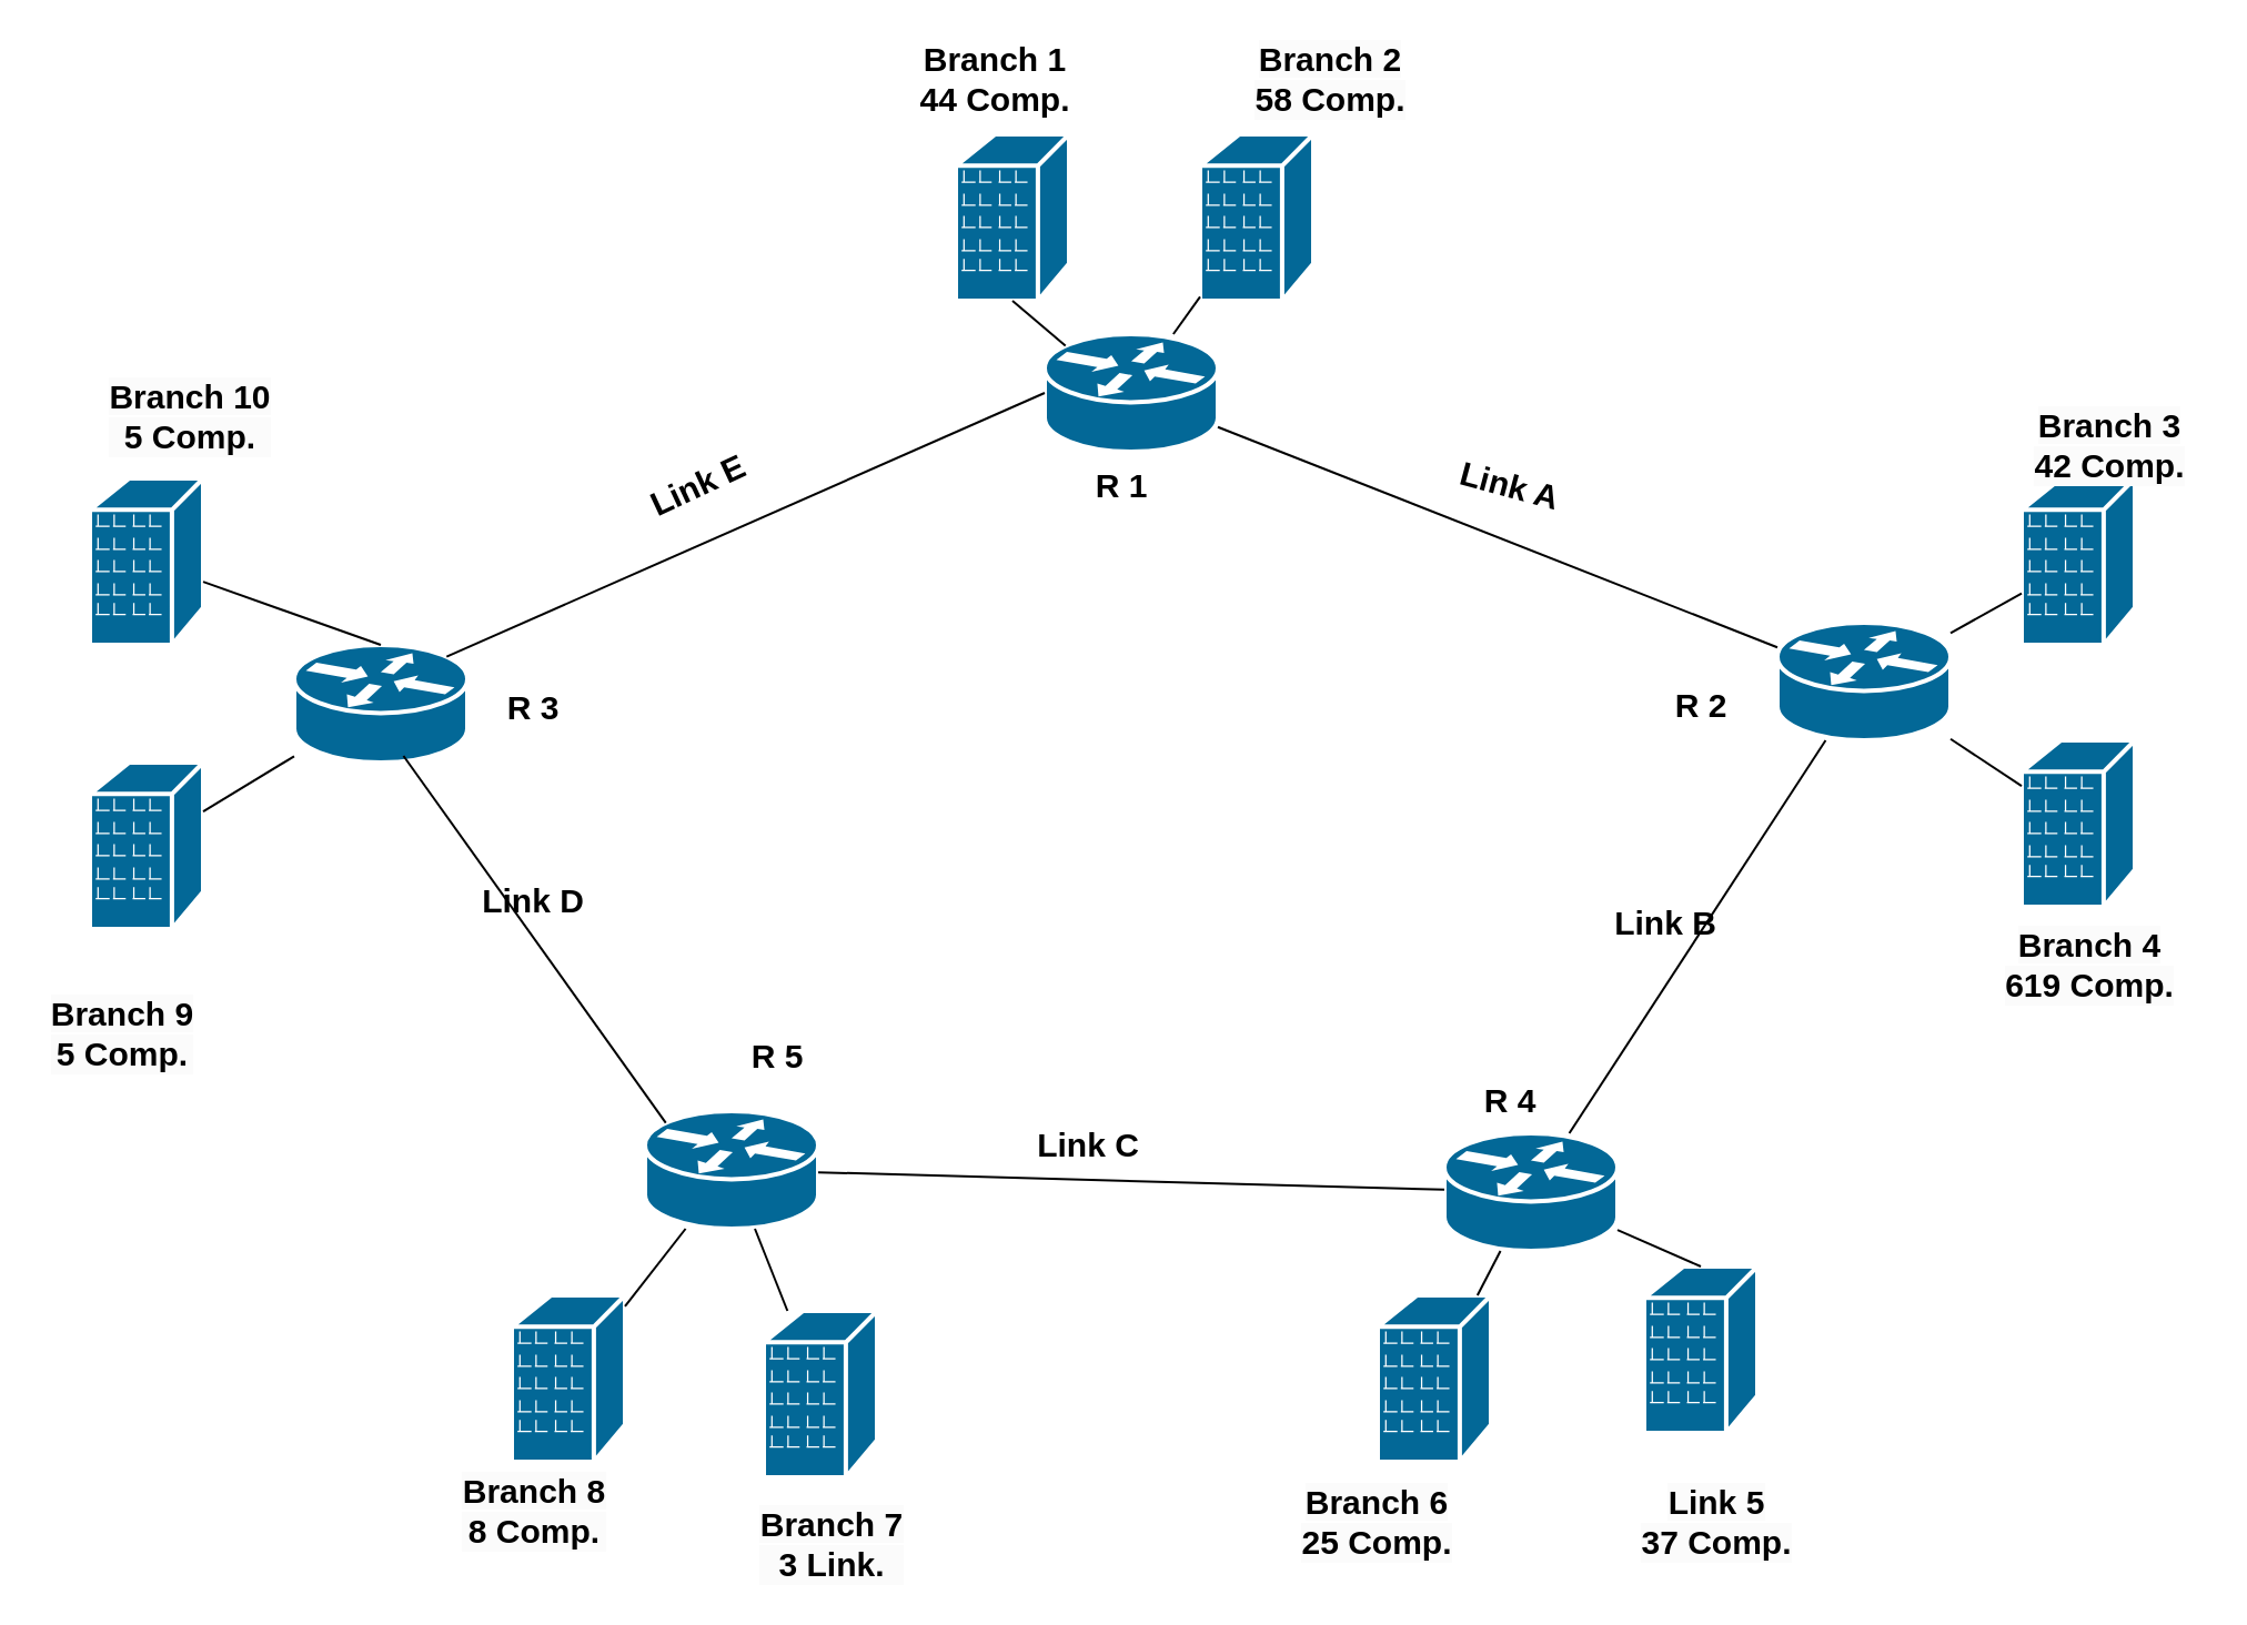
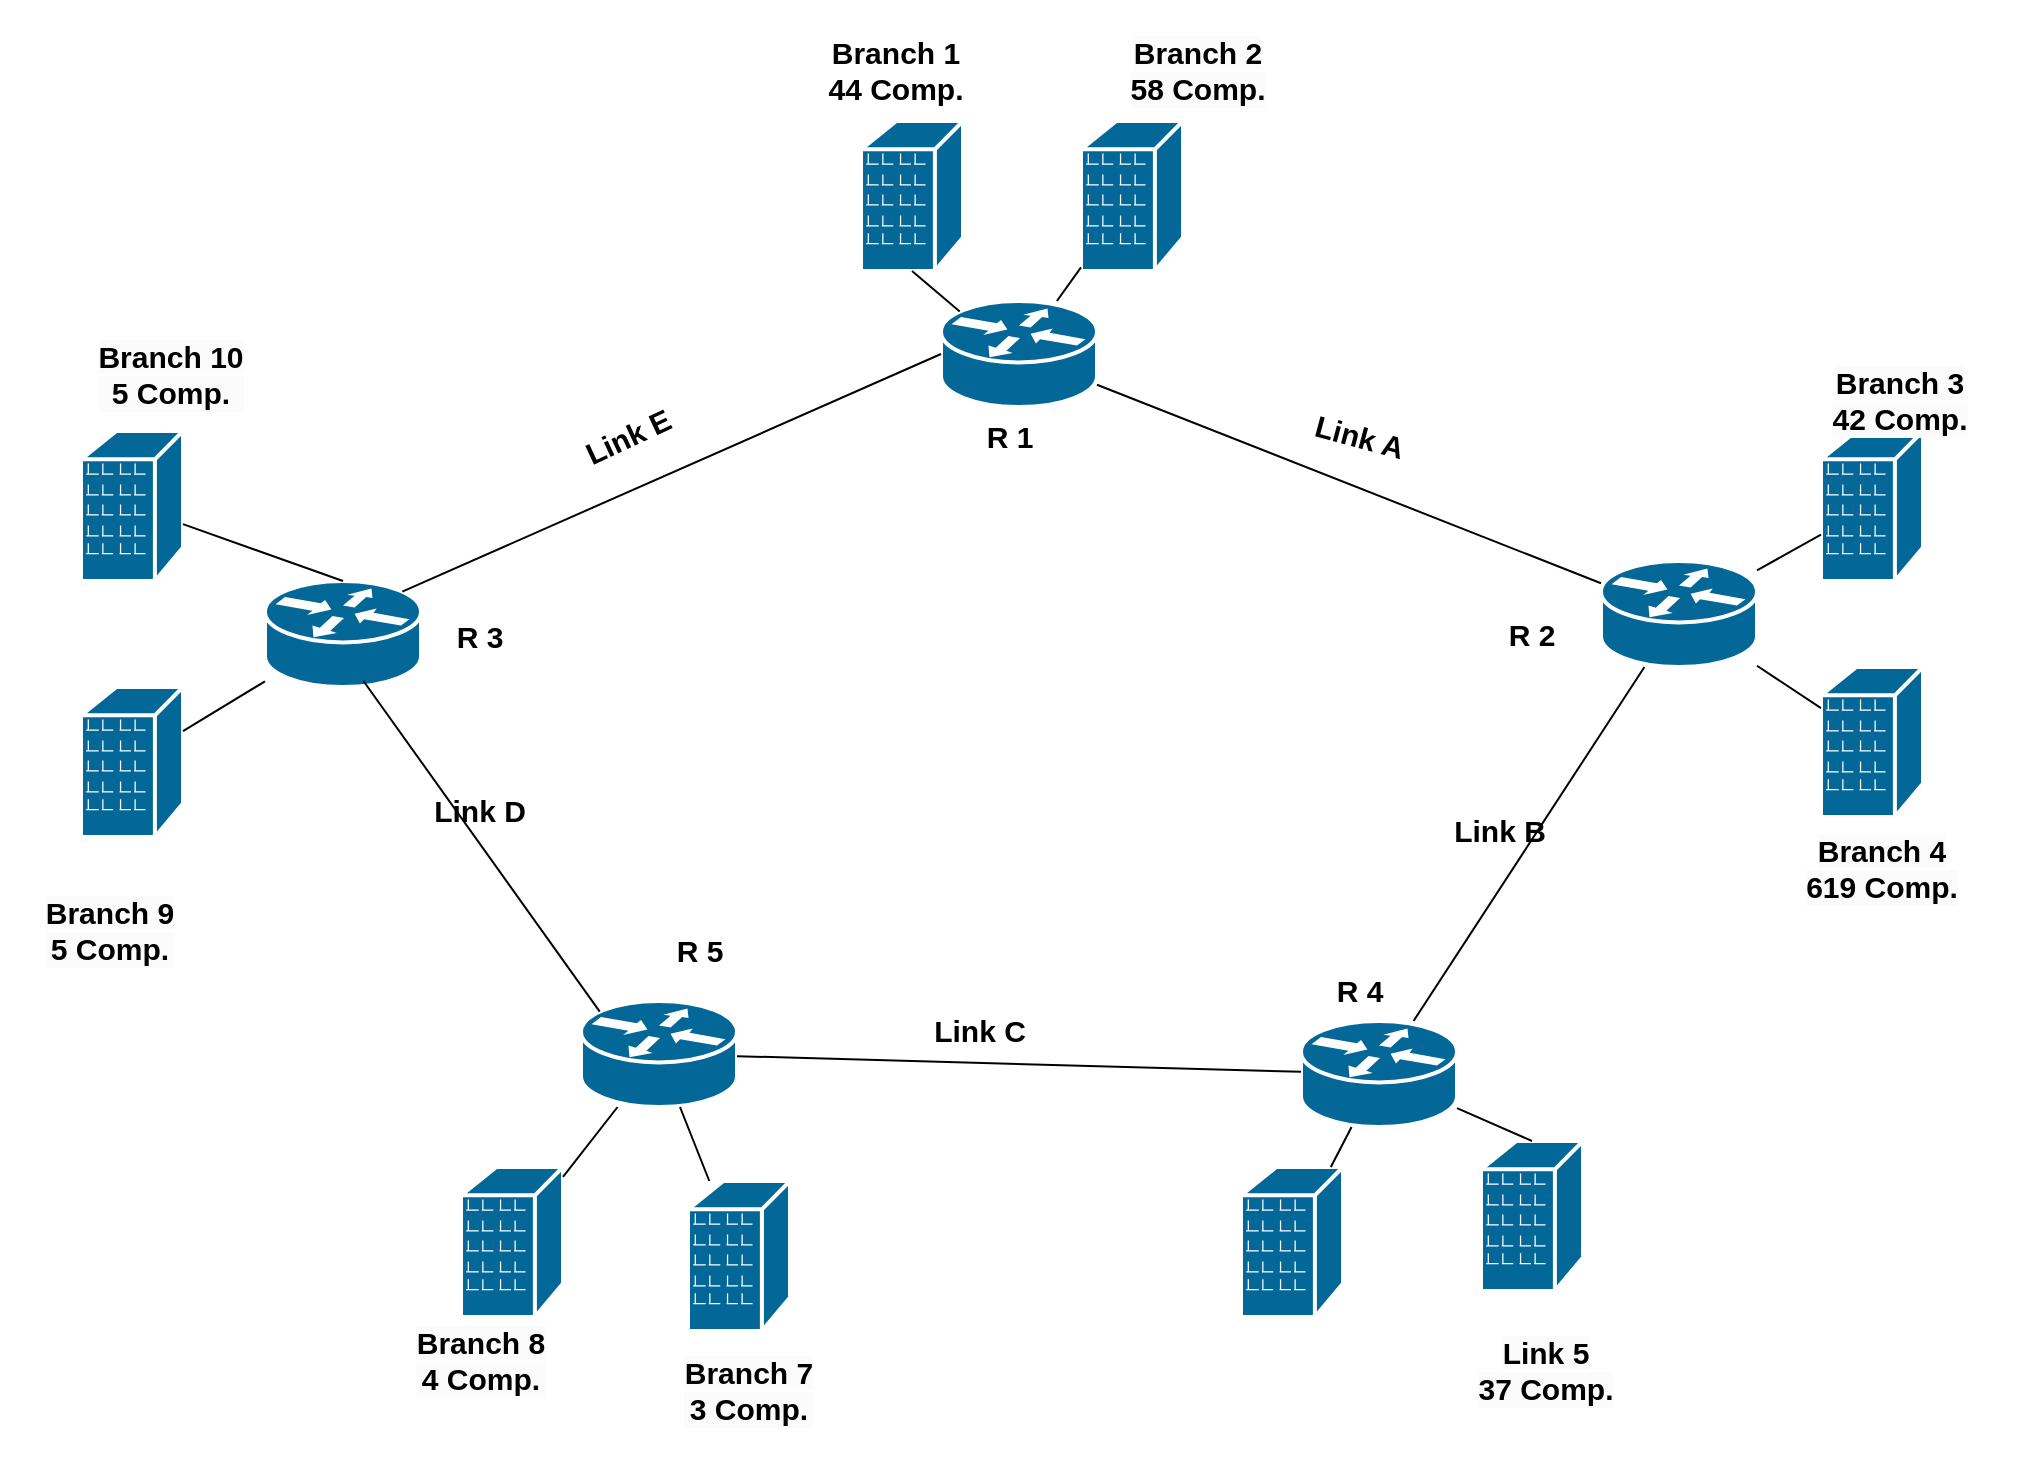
- <mxCell id="36" value="&lt;span style=&quot;forced-color-adjust: none; color: rgb(0, 0, 0); font-family: Helvetica; font-style: normal; font-variant-ligatures: normal; font-variant-caps: normal; letter-spacing: normal; orphans: 2; text-align: center; text-indent: 0px; text-transform: none; widows: 2; word-spacing: 0px; -webkit-text-stroke-width: 0px; white-space: normal; text-decoration-thickness: initial; text-decoration-style: initial; text-decoration-color: initial; background-color: rgb(251, 251, 251); float: none; display: inline !important;&quot;&gt;Branch 8&lt;/span&gt;&lt;div style=&quot;forced-color-adjust: none; color: rgb(0, 0, 0); font-family: Helvetica; font-style: normal; font-variant-ligatures: normal; font-variant-caps: normal; letter-spacing: normal; orphans: 2; text-align: center; text-indent: 0px; text-transform: none; widows: 2; word-spacing: 0px; -webkit-text-stroke-width: 0px; white-space: normal; text-decoration-thickness: initial; text-decoration-style: initial; text-decoration-color: initial; background-color: rgb(251, 251, 251);&quot;&gt;8 Comp.&lt;/div&gt;" style="text;html=1;align=center;verticalAlign=middle;whiteSpace=wrap;rounded=0;fontStyle=1;fontSize=15;" vertex="1" parent="1"><mxGeometry x="200" y="665" width="81" height="30" as="geometry" /></mxCell>
+ <mxCell id="36" value="&lt;span style=&quot;forced-color-adjust: none; color: rgb(0, 0, 0); font-family: Helvetica; font-style: normal; font-variant-ligatures: normal; font-variant-caps: normal; letter-spacing: normal; orphans: 2; text-align: center; text-indent: 0px; text-transform: none; widows: 2; word-spacing: 0px; -webkit-text-stroke-width: 0px; white-space: normal; text-decoration-thickness: initial; text-decoration-style: initial; text-decoration-color: initial; background-color: rgb(251, 251, 251); float: none; display: inline !important;&quot;&gt;Branch 8&lt;/span&gt;&lt;div style=&quot;forced-color-adjust: none; color: rgb(0, 0, 0); font-family: Helvetica; font-style: normal; font-variant-ligatures: normal; font-variant-caps: normal; letter-spacing: normal; orphans: 2; text-align: center; text-indent: 0px; text-transform: none; widows: 2; word-spacing: 0px; -webkit-text-stroke-width: 0px; white-space: normal; text-decoration-thickness: initial; text-decoration-style: initial; text-decoration-color: initial; background-color: rgb(251, 251, 251);&quot;&gt;4 Comp.&lt;/div&gt;" style="text;html=1;align=center;verticalAlign=middle;whiteSpace=wrap;rounded=0;fontStyle=1;fontSize=15;" vertex="1" parent="1"><mxGeometry x="200" y="665" width="81" height="30" as="geometry" /></mxCell>
- <mxCell id="38" value="&lt;span style=&quot;forced-color-adjust: none; color: rgb(0, 0, 0); font-family: Helvetica; font-style: normal; font-variant-ligatures: normal; font-variant-caps: normal; letter-spacing: normal; orphans: 2; text-align: center; text-indent: 0px; text-transform: none; widows: 2; word-spacing: 0px; -webkit-text-stroke-width: 0px; white-space: normal; text-decoration-thickness: initial; text-decoration-style: initial; text-decoration-color: initial; background-color: rgb(251, 251, 251); float: none; display: inline !important;&quot;&gt;Branch 6&lt;/span&gt;&lt;div style=&quot;forced-color-adjust: none; color: rgb(0, 0, 0); font-family: Helvetica; font-style: normal; font-variant-ligatures: normal; font-variant-caps: normal; letter-spacing: normal; orphans: 2; text-align: center; text-indent: 0px; text-transform: none; widows: 2; word-spacing: 0px; -webkit-text-stroke-width: 0px; white-space: normal; text-decoration-thickness: initial; text-decoration-style: initial; text-decoration-color: initial; background-color: rgb(251, 251, 251);&quot;&gt;25 Comp.&lt;/div&gt;" style="text;html=1;align=center;verticalAlign=middle;whiteSpace=wrap;rounded=0;fontStyle=1;fontSize=15;" vertex="1" parent="1"><mxGeometry x="580" y="670" width="80" height="30" as="geometry" /></mxCell>
- <mxCell id="37" value="&lt;span style=&quot;forced-color-adjust: none; color: rgb(0, 0, 0); font-family: Helvetica; font-style: normal; font-variant-ligatures: normal; font-variant-caps: normal; letter-spacing: normal; orphans: 2; text-align: center; text-indent: 0px; text-transform: none; widows: 2; word-spacing: 0px; -webkit-text-stroke-width: 0px; white-space: normal; text-decoration-thickness: initial; text-decoration-style: initial; text-decoration-color: initial; background-color: rgb(251, 251, 251); float: none; display: inline !important;&quot;&gt;Branch 7&lt;/span&gt;&lt;div style=&quot;forced-color-adjust: none; color: rgb(0, 0, 0); font-family: Helvetica; font-style: normal; font-variant-ligatures: normal; font-variant-caps: normal; letter-spacing: normal; orphans: 2; text-align: center; text-indent: 0px; text-transform: none; widows: 2; word-spacing: 0px; -webkit-text-stroke-width: 0px; white-space: normal; text-decoration-thickness: initial; text-decoration-style: initial; text-decoration-color: initial; background-color: rgb(251, 251, 251);&quot;&gt;3 Link.&lt;/div&gt;" style="text;html=1;align=center;verticalAlign=middle;whiteSpace=wrap;rounded=0;fontStyle=1;fontSize=15;" vertex="1" parent="1"><mxGeometry x="339" y="680" width="71" height="30" as="geometry" /></mxCell>
+ <mxCell id="37" value="&lt;span style=&quot;forced-color-adjust: none; color: rgb(0, 0, 0); font-family: Helvetica; font-style: normal; font-variant-ligatures: normal; font-variant-caps: normal; letter-spacing: normal; orphans: 2; text-align: center; text-indent: 0px; text-transform: none; widows: 2; word-spacing: 0px; -webkit-text-stroke-width: 0px; white-space: normal; text-decoration-thickness: initial; text-decoration-style: initial; text-decoration-color: initial; background-color: rgb(251, 251, 251); float: none; display: inline !important;&quot;&gt;Branch 7&lt;/span&gt;&lt;div style=&quot;forced-color-adjust: none; color: rgb(0, 0, 0); font-family: Helvetica; font-style: normal; font-variant-ligatures: normal; font-variant-caps: normal; letter-spacing: normal; orphans: 2; text-align: center; text-indent: 0px; text-transform: none; widows: 2; word-spacing: 0px; -webkit-text-stroke-width: 0px; white-space: normal; text-decoration-thickness: initial; text-decoration-style: initial; text-decoration-color: initial; background-color: rgb(251, 251, 251);&quot;&gt;3 Comp.&lt;/div&gt;" style="text;html=1;align=center;verticalAlign=middle;whiteSpace=wrap;rounded=0;fontStyle=1;fontSize=15;" vertex="1" parent="1"><mxGeometry x="339" y="680" width="71" height="30" as="geometry" /></mxCell>
